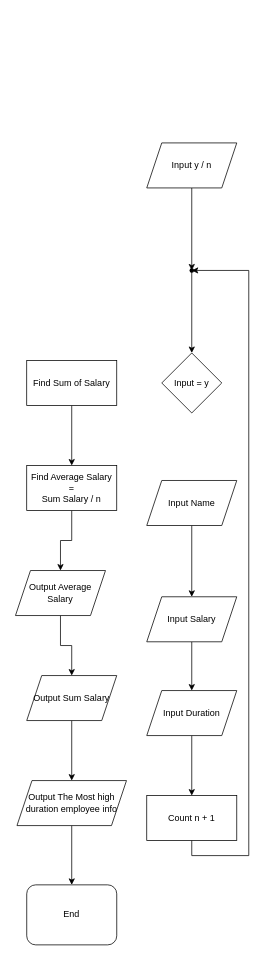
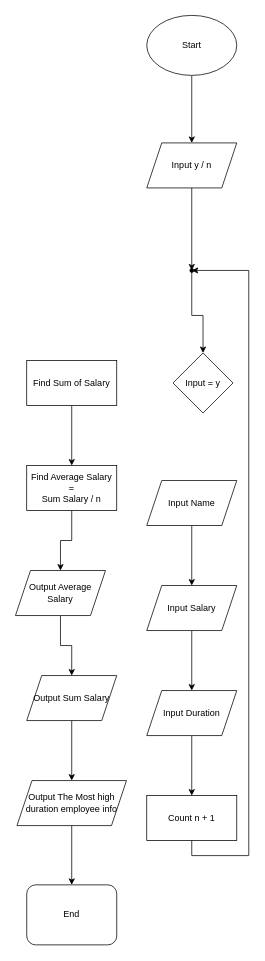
+ <mxCell id="3" value="Start" style="ellipse;whiteSpace=wrap;html=1;" vertex="1" parent="1"><mxGeometry x="195" y="20" width="120" height="80" as="geometry" /></mxCell>
+ <mxCell id="2" value="" style="edgeStyle=orthogonalEdgeStyle;rounded=0;orthogonalLoop=1;jettySize=auto;html=1;" edge="1" parent="1" source="3" target="5"><mxGeometry relative="1" as="geometry" /></mxCell>
- <mxCell id="6" value="Input = y" style="rhombus;whiteSpace=wrap;html=1;" vertex="1" parent="1"><mxGeometry x="215" y="470" width="80" height="80" as="geometry" /></mxCell>
+ <mxCell id="6" value="Input = y" style="rhombus;whiteSpace=wrap;html=1;" vertex="1" parent="1"><mxGeometry x="230" y="470" width="80" height="80" as="geometry" /></mxCell>
- <mxCell id="10" value="Input Salary" style="shape=parallelogram;perimeter=parallelogramPerimeter;whiteSpace=wrap;html=1;fixedSize=1;" vertex="1" parent="1"><mxGeometry x="195" y="795" width="120" height="60" as="geometry" /></mxCell>
+ <mxCell id="10" value="Input Salary" style="shape=parallelogram;perimeter=parallelogramPerimeter;whiteSpace=wrap;html=1;fixedSize=1;" vertex="1" parent="1"><mxGeometry x="195" y="780" width="120" height="60" as="geometry" /></mxCell>
